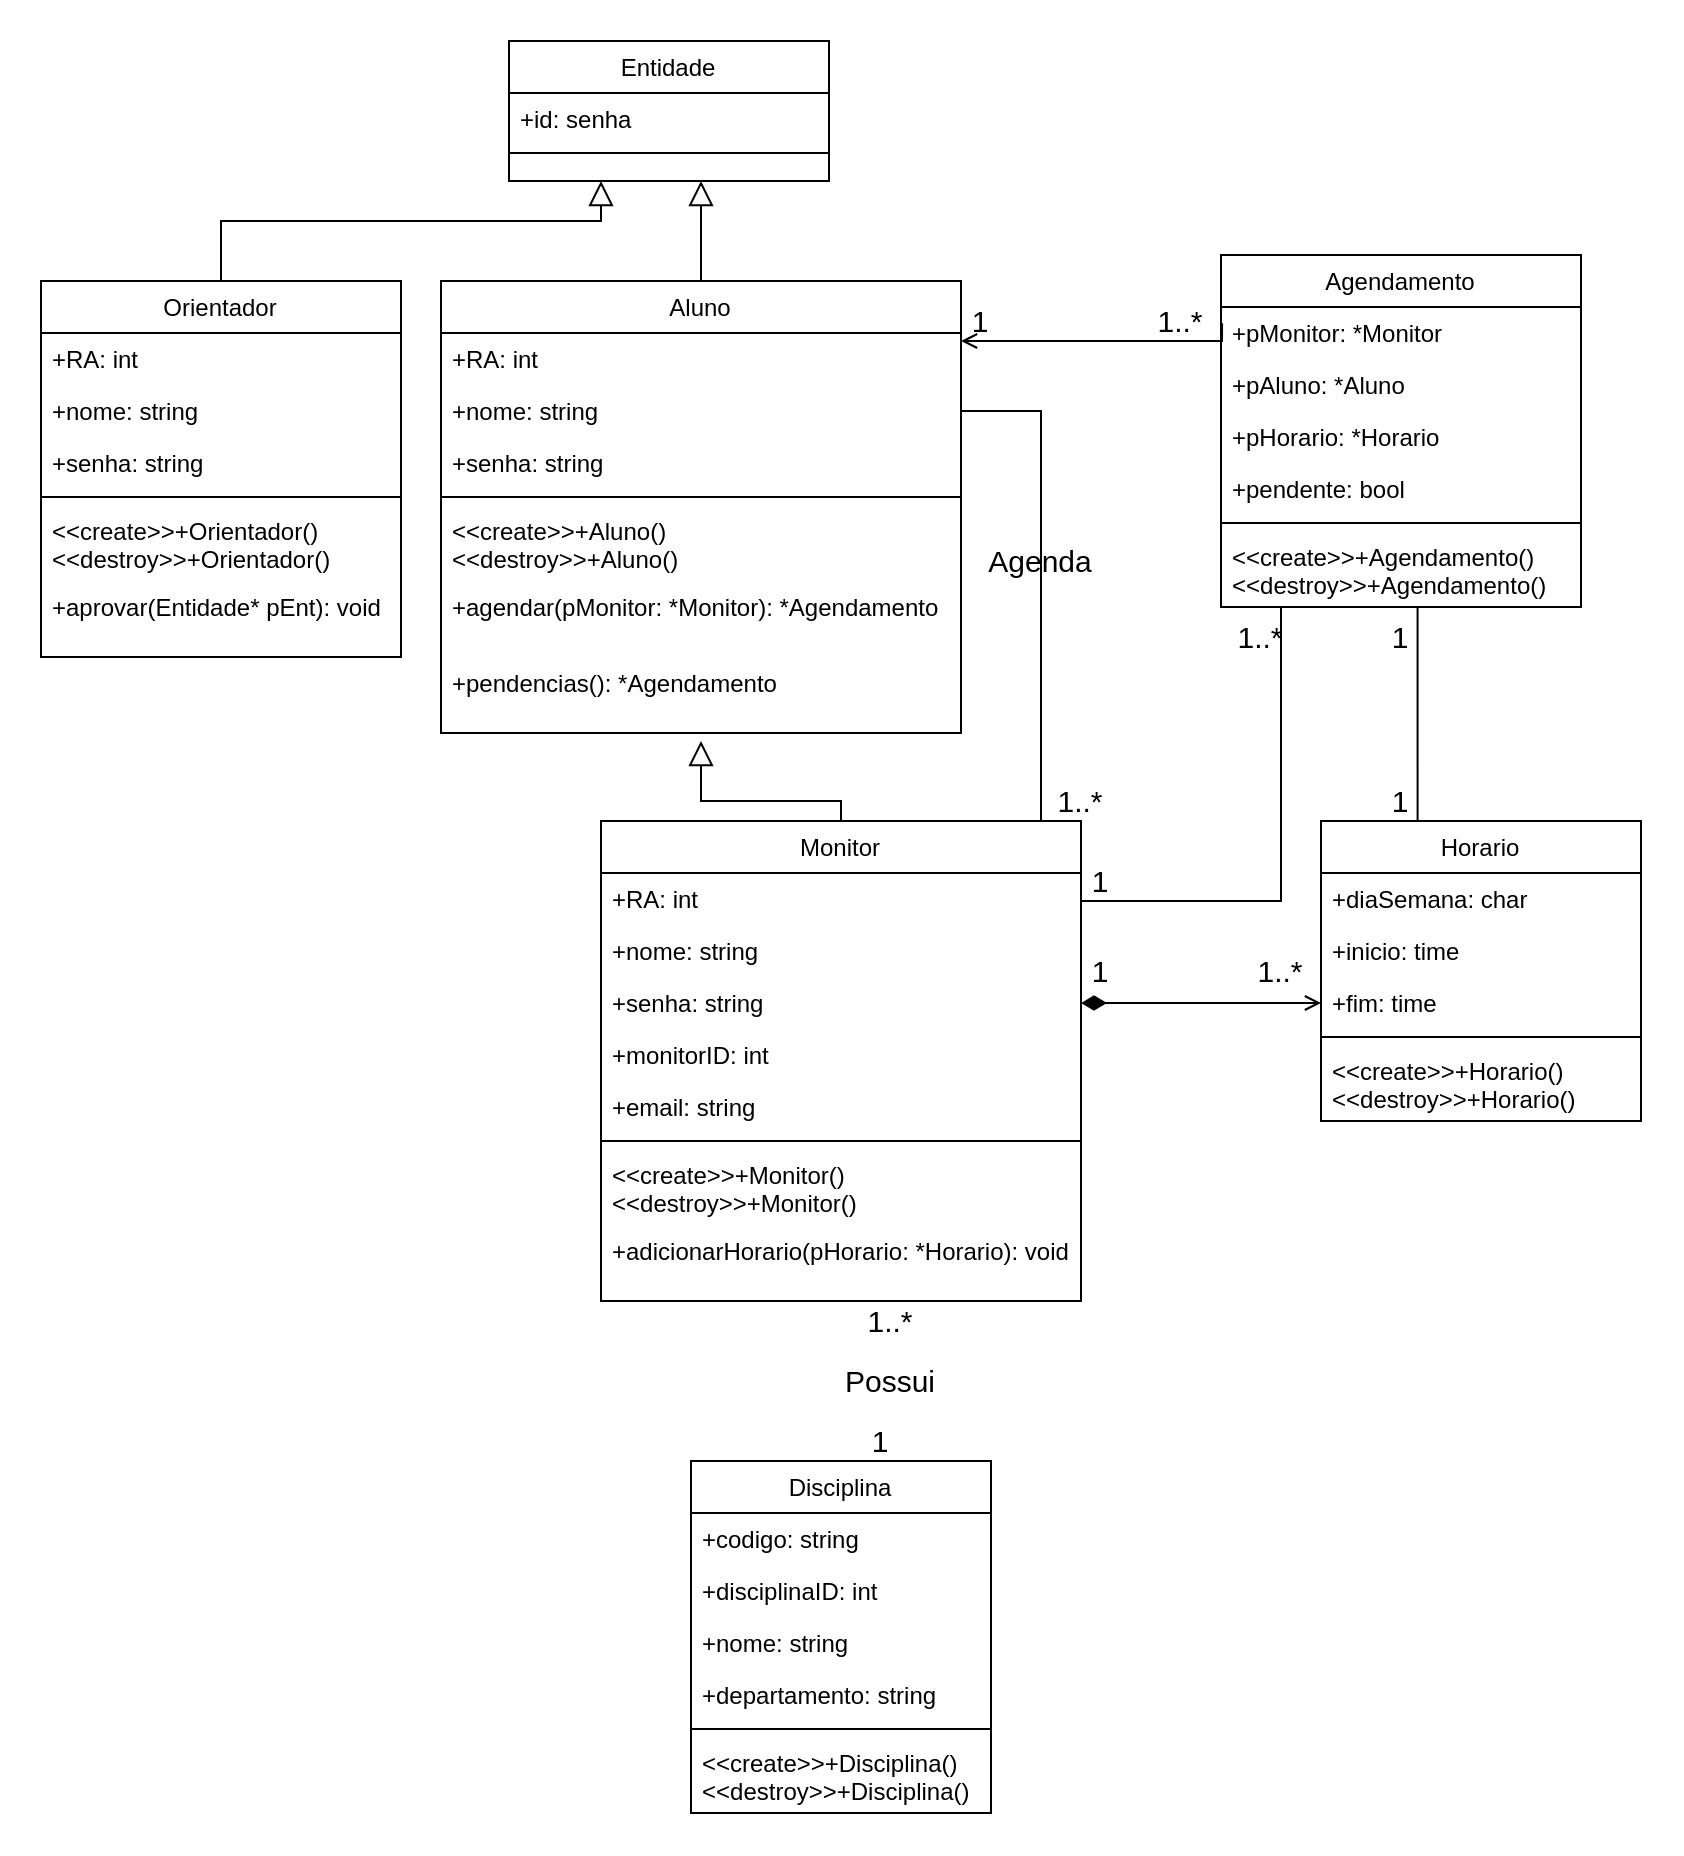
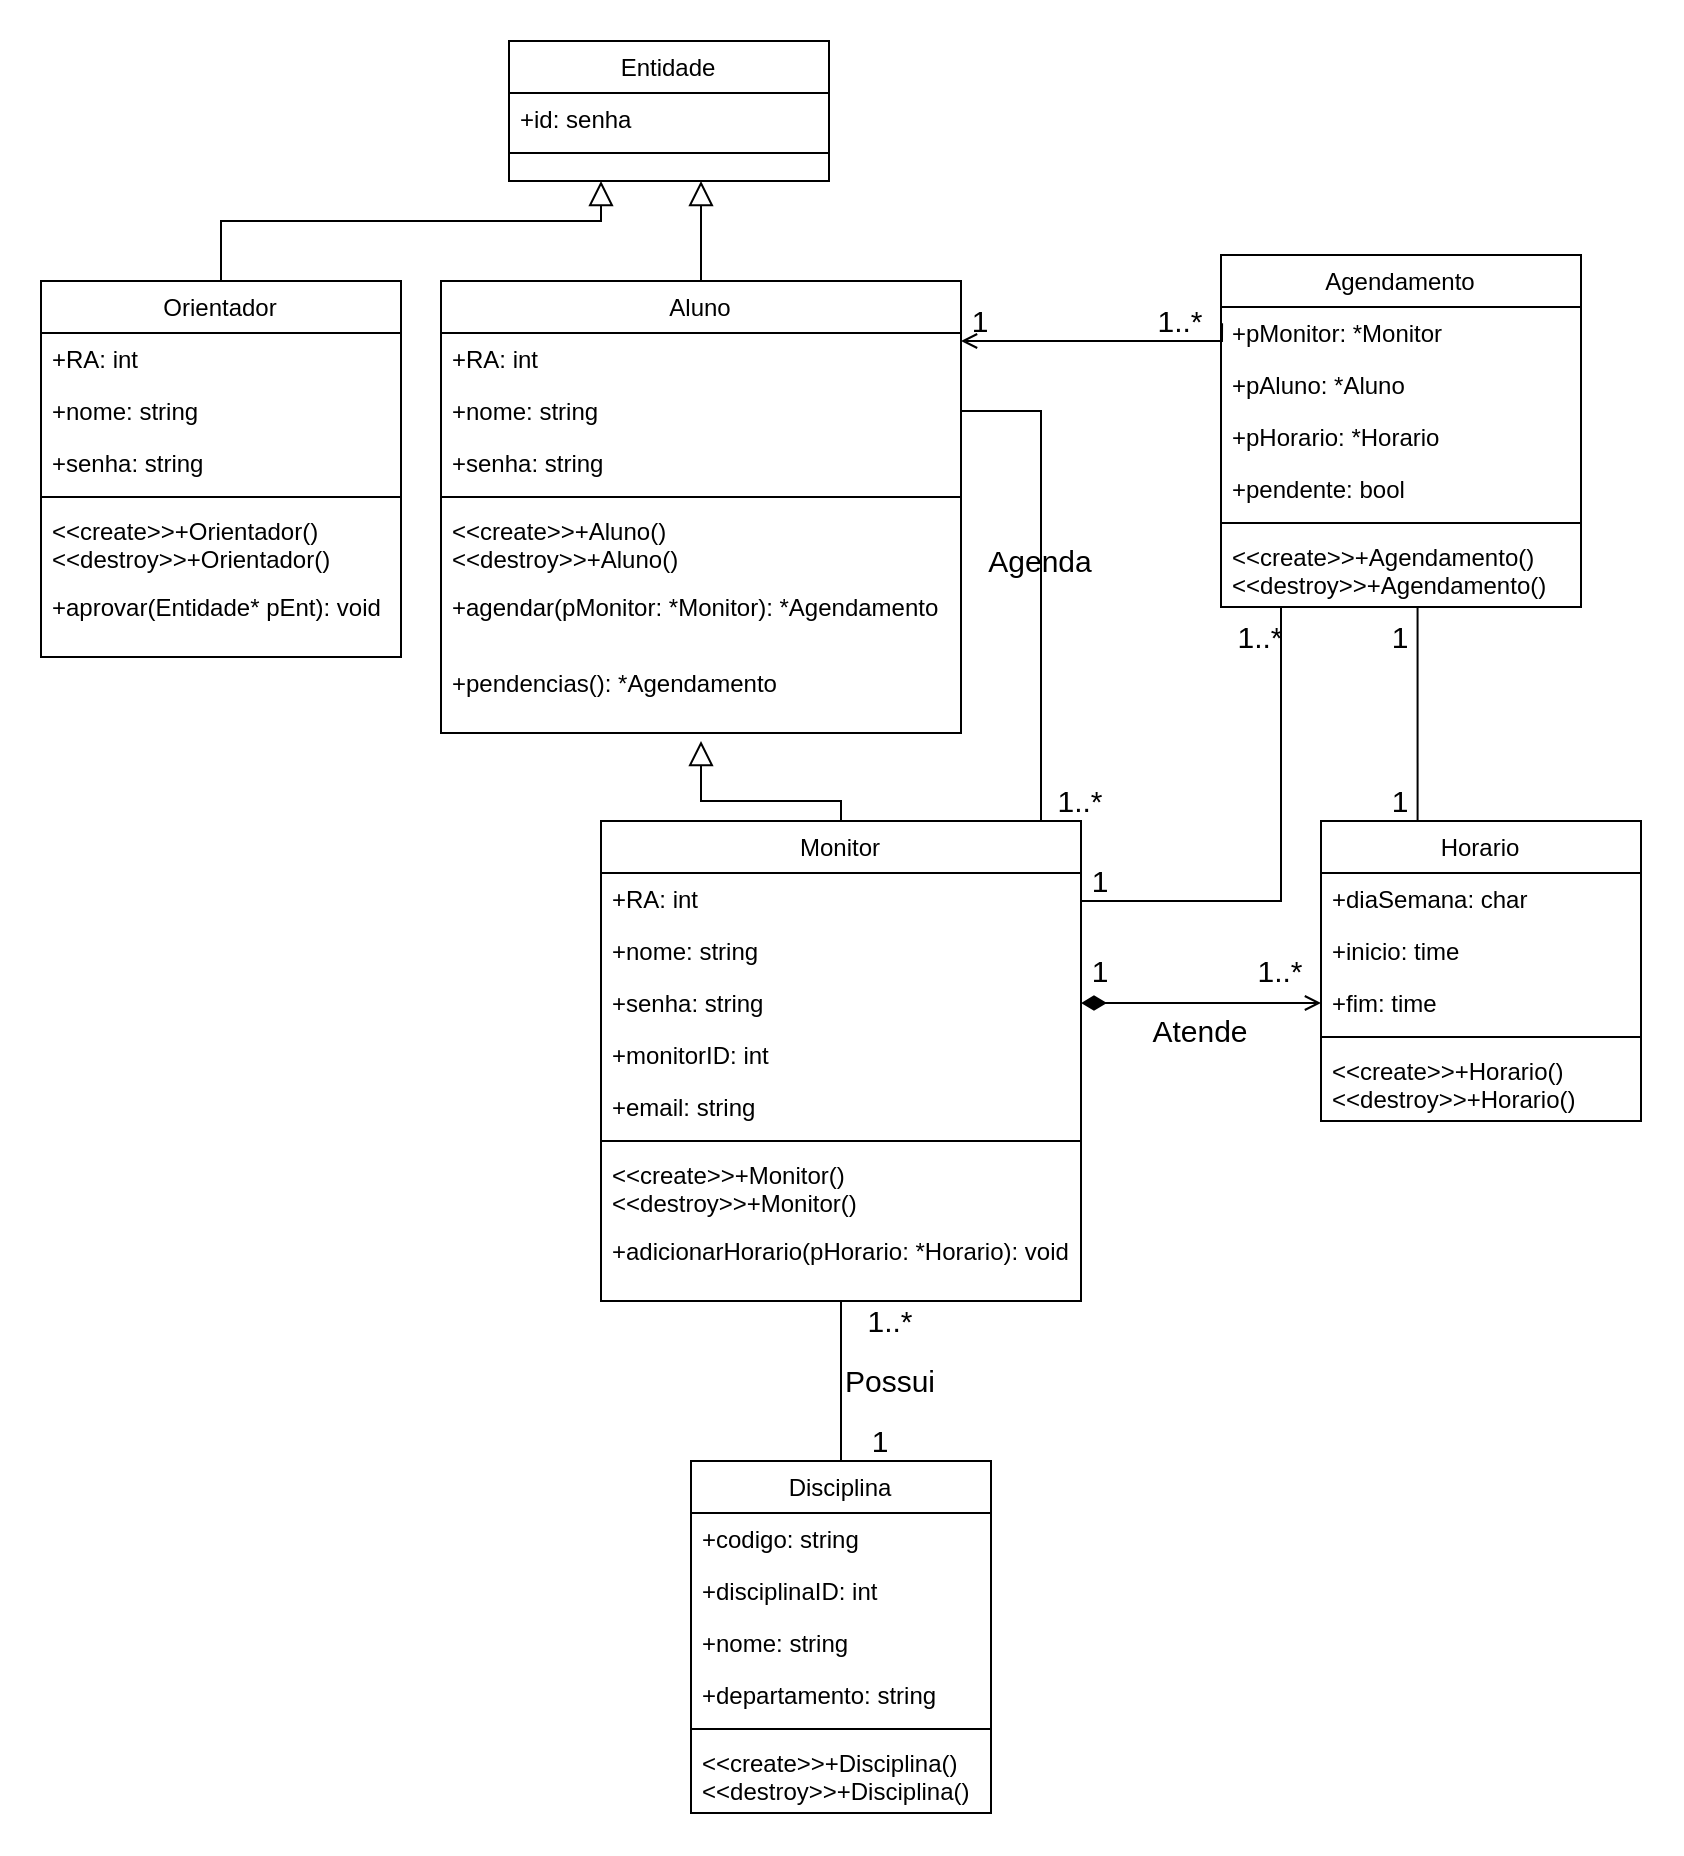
+ <mxCell id="51" value="Atende" style="text;html=1;strokeColor=none;fillColor=none;align=center;verticalAlign=middle;whiteSpace=wrap;rounded=0;fontSize=15;" parent="1" vertex="1"><mxGeometry x="580" y="505" width="40" height="20" as="geometry" /></mxCell>
+ <mxCell id="22" style="edgeStyle=orthogonalEdgeStyle;rounded=0;jumpSize=6;orthogonalLoop=1;jettySize=auto;html=1;exitX=0.5;exitY=0;exitDx=0;exitDy=0;entryX=0.5;entryY=1;entryDx=0;entryDy=0;fontSize=15;startArrow=none;startFill=0;endArrow=none;endFill=0;startSize=10;endSize=6;strokeWidth=1;" parent="1" source="23" target="13" edge="1"><mxGeometry relative="1" as="geometry" /></mxCell>
